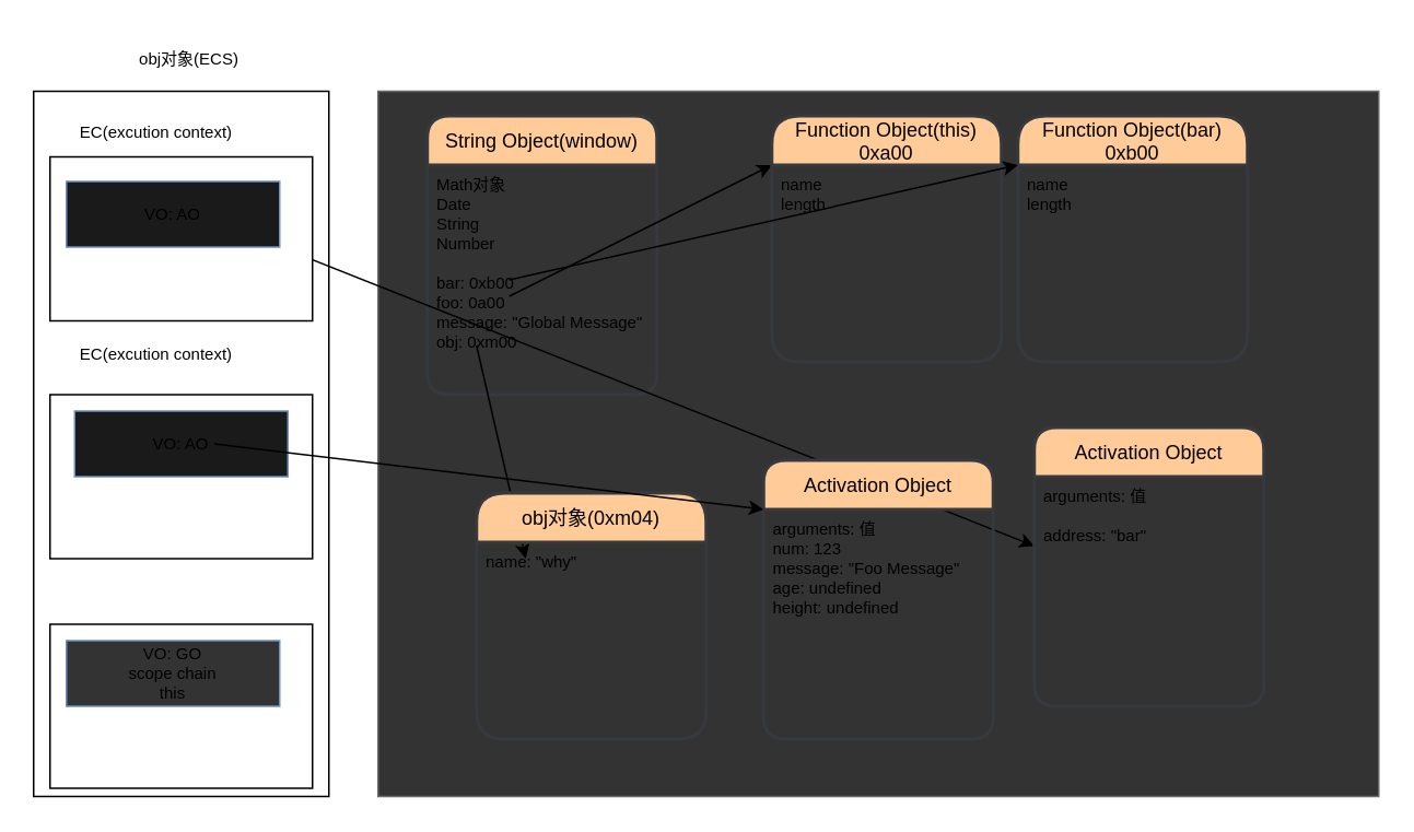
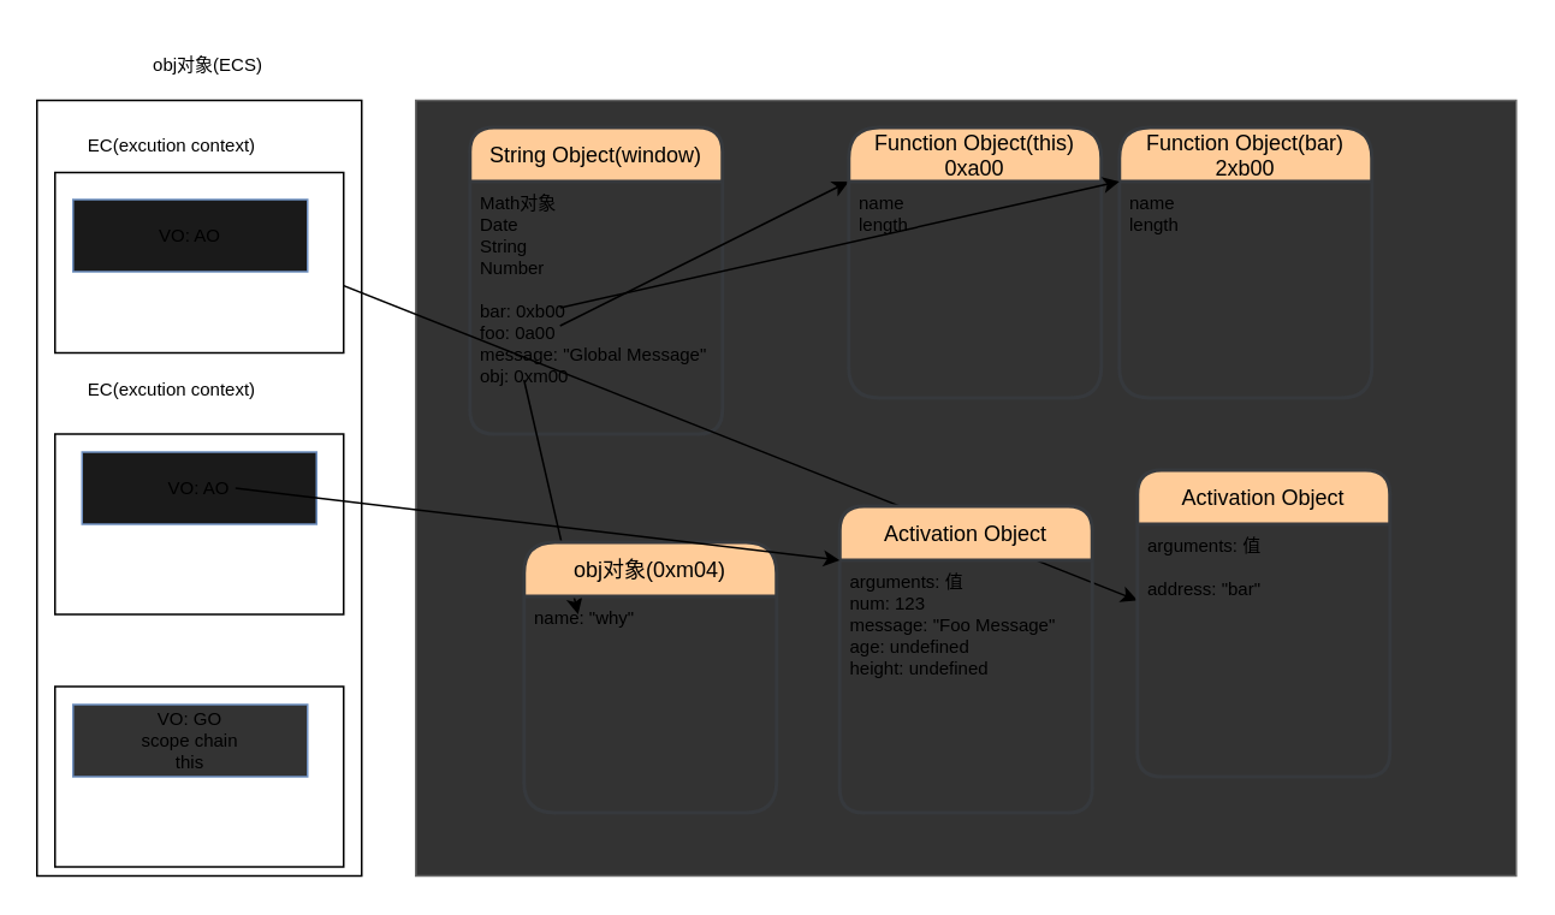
- <mxCell id="14" value="Function Object(bar)&#10;0xb00" style="swimlane;childLayout=stackLayout;horizontal=1;startSize=30;horizontalStack=0;rounded=1;fontSize=12;fontStyle=0;strokeWidth=2;resizeParent=0;resizeLast=1;shadow=0;dashed=0;align=center;fillColor=#ffcc99;strokeColor=#36393d;arcSize=19;" parent="1" vertex="1"><mxGeometry x="620" y="70" width="140" height="150" as="geometry" /></mxCell>
+ <mxCell id="14" value="Function Object(bar)&#10;2xb00" style="swimlane;childLayout=stackLayout;horizontal=1;startSize=30;horizontalStack=0;rounded=1;fontSize=12;fontStyle=0;strokeWidth=2;resizeParent=0;resizeLast=1;shadow=0;dashed=0;align=center;fillColor=#ffcc99;strokeColor=#36393d;arcSize=19;" parent="1" vertex="1"><mxGeometry x="620" y="70" width="140" height="150" as="geometry" /></mxCell>
